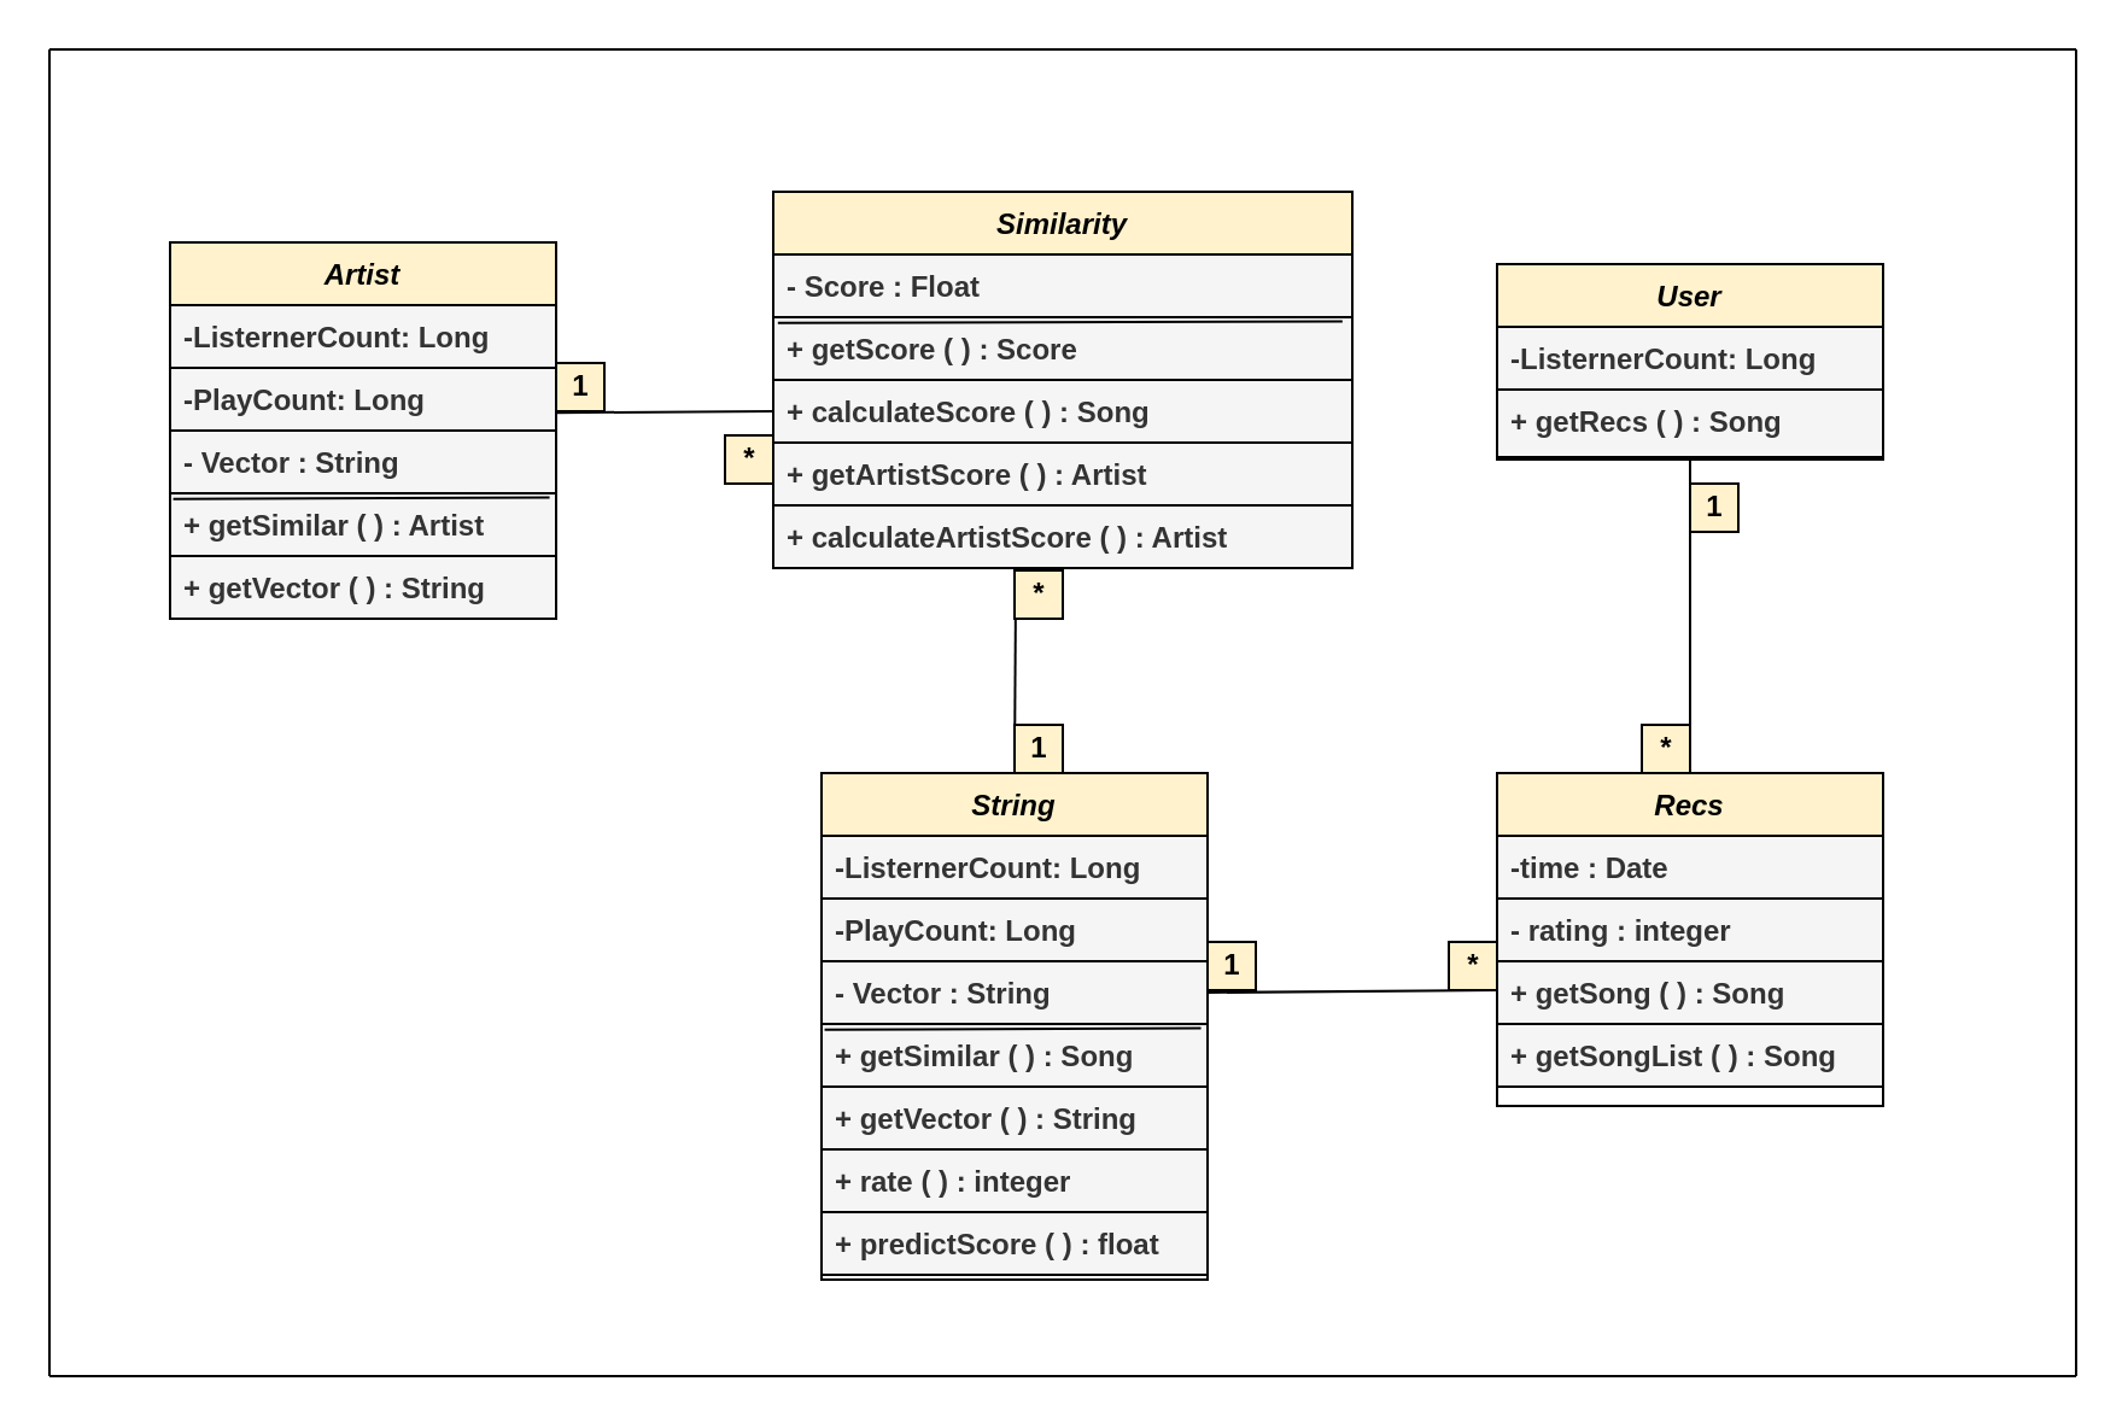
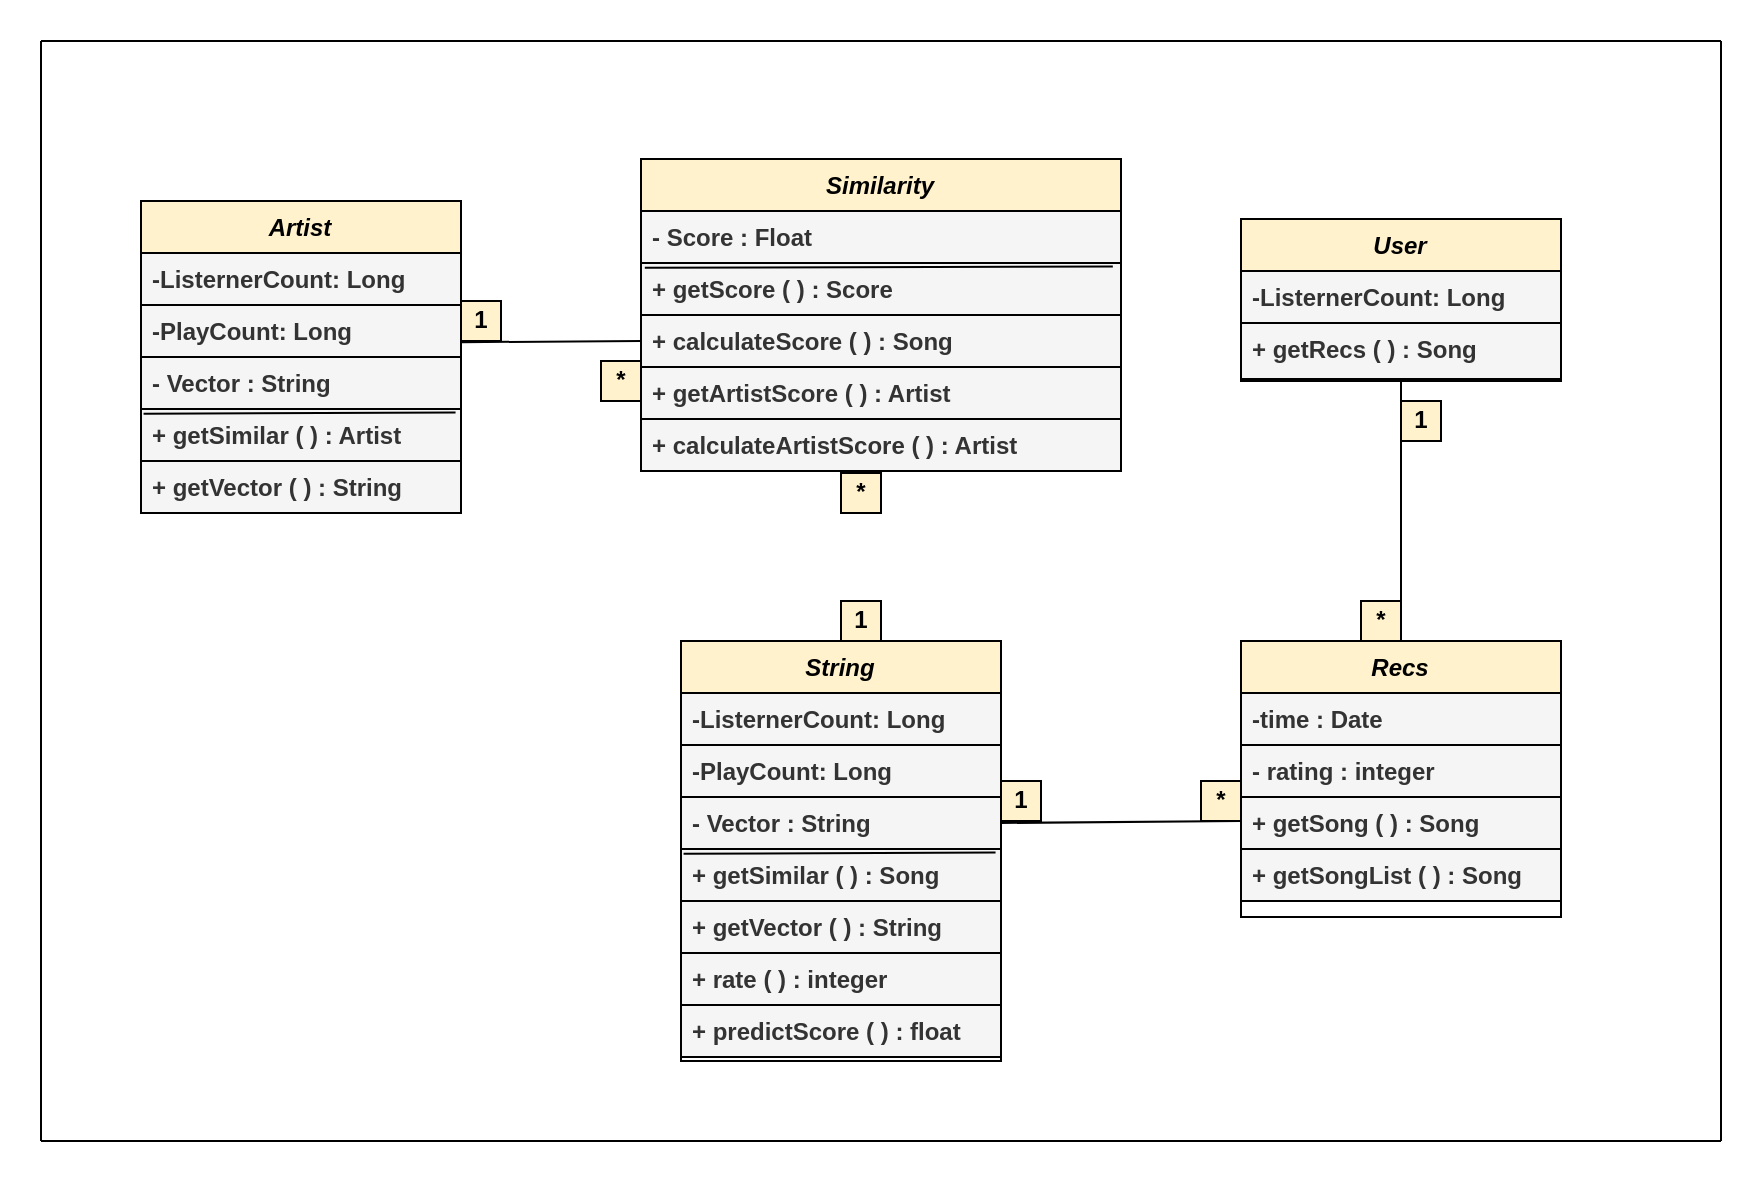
- <mxCell id="42" value="" style="endArrow=none;html=1;rounded=0;align=center;verticalAlign=bottom;labelBackgroundColor=none;fontStyle=1;entryX=0.419;entryY=1.026;entryDx=0;entryDy=0;exitX=0.5;exitY=0;exitDx=0;exitDy=0;entryPerimeter=0;fillColor=#fff2cc;strokeColor=#000000;" parent="1" source="31" target="20" edge="1"><mxGeometry relative="1" as="geometry"><mxPoint x="330" y="182.5" as="targetPoint" /><mxPoint x="240.96" y="183.008" as="sourcePoint" /></mxGeometry></mxCell>
